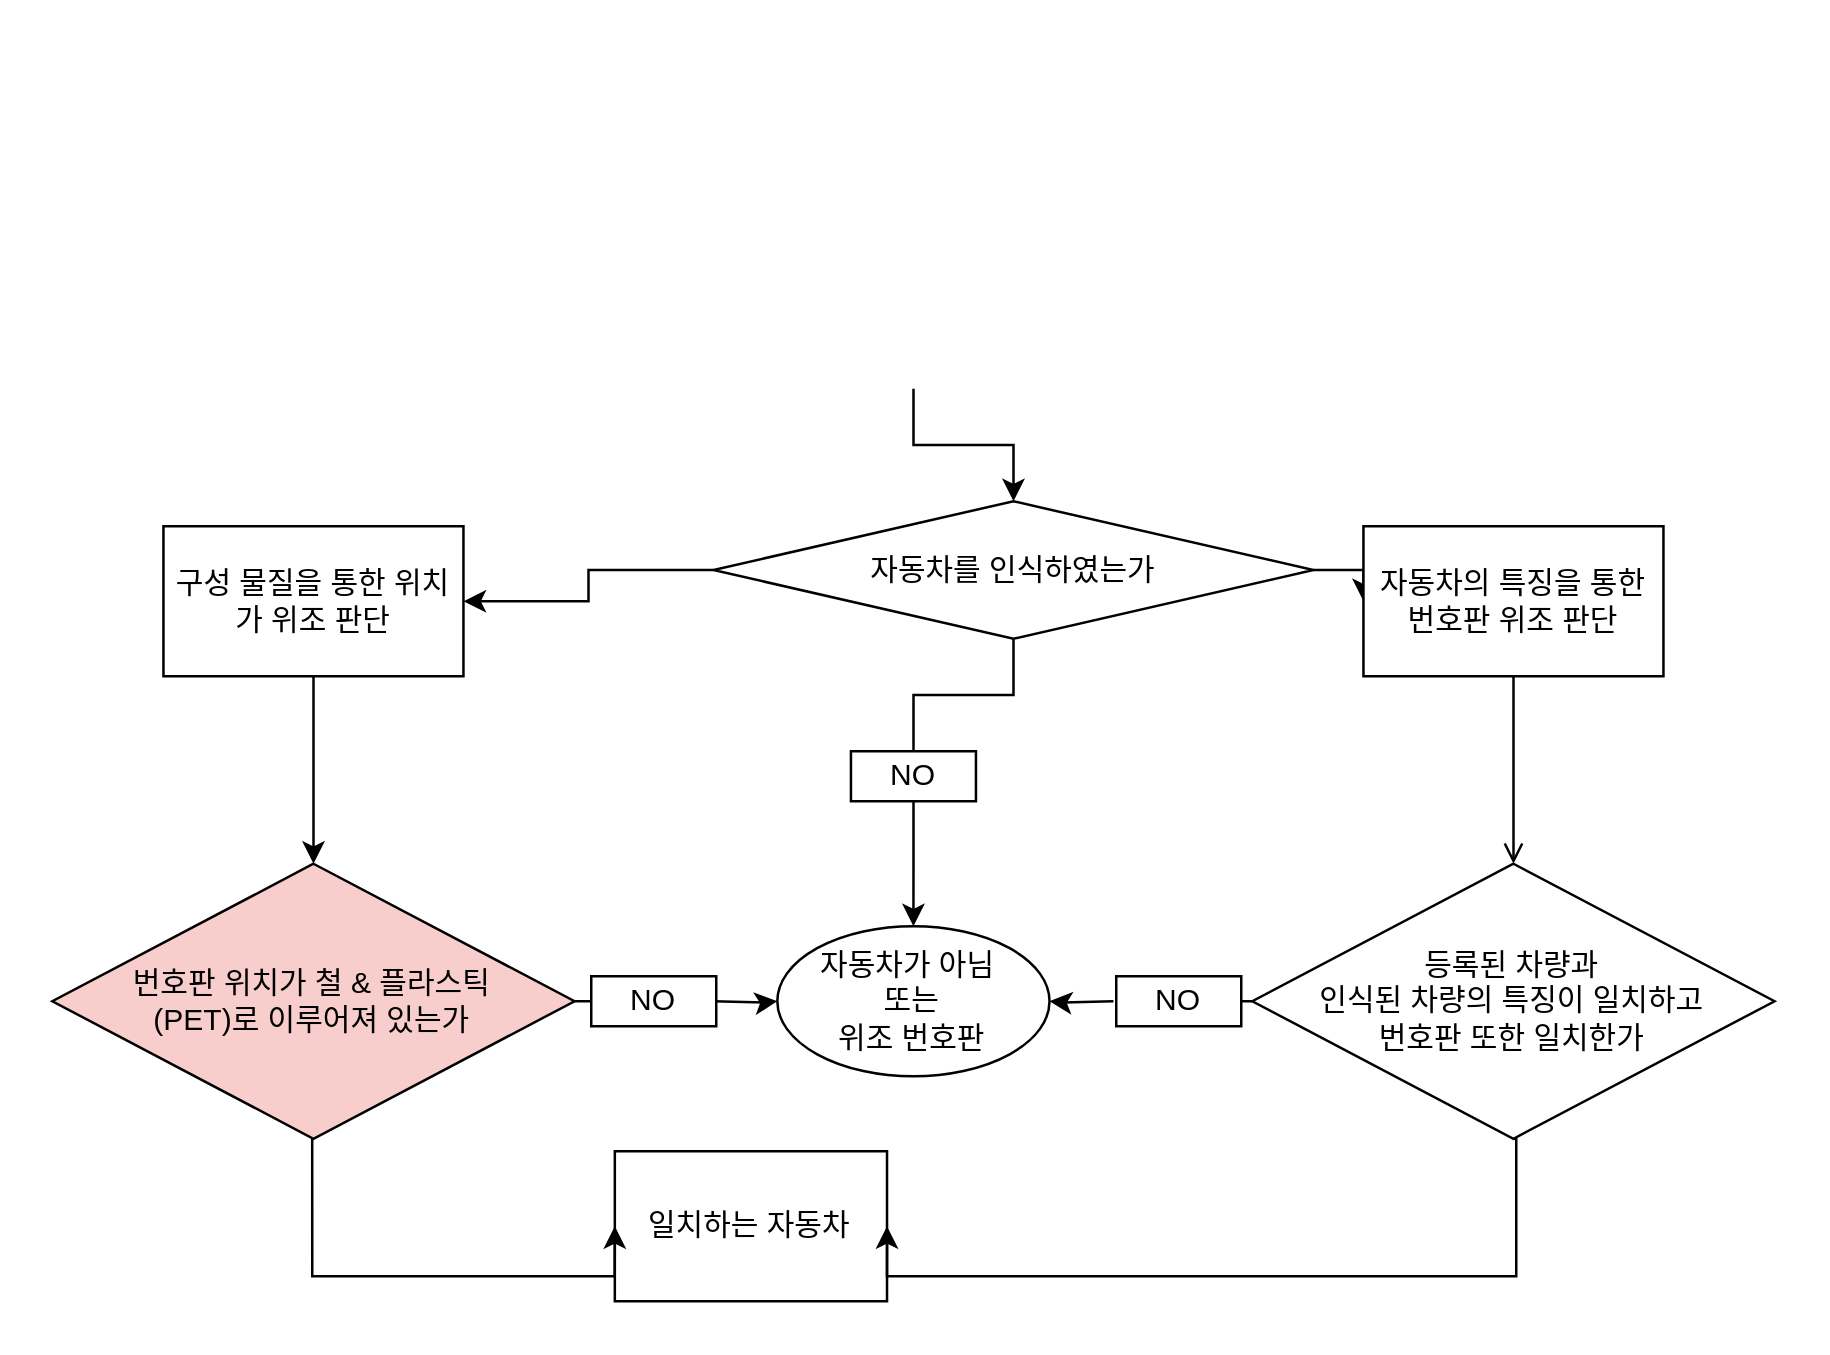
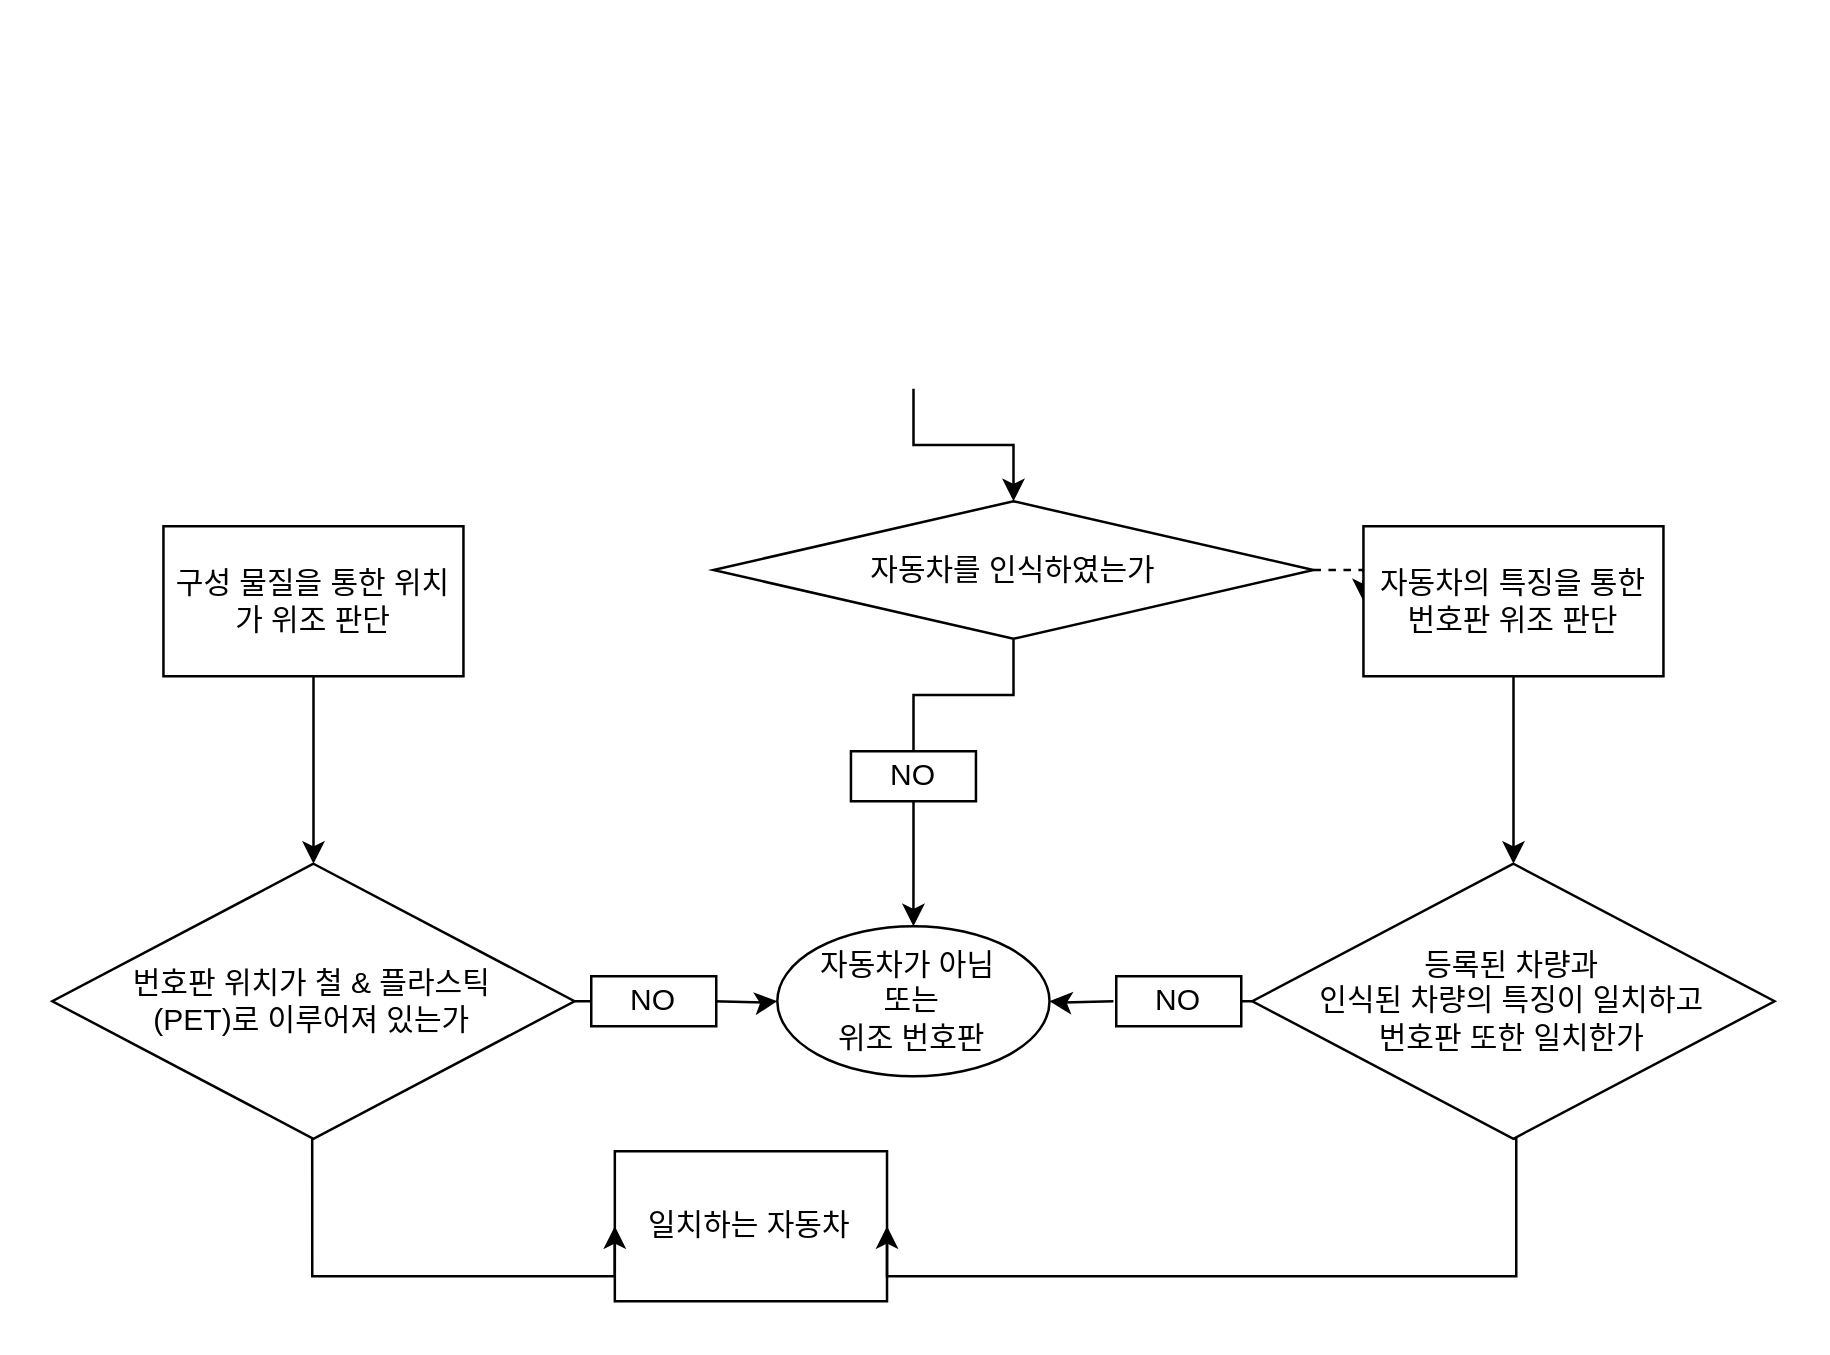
- <mxCell id="5" value="" style="edgeStyle=orthogonalEdgeStyle;rounded=0;orthogonalLoop=1;jettySize=auto;html=1;" edge="1" parent="1" source="7" target="11"><mxGeometry relative="1" as="geometry" /></mxCell>
+ <mxCell id="5" value="" style="edgeStyle=orthogonalEdgeStyle;rounded=0;orthogonalLoop=1;jettySize=auto;html=1;dashed=1;" edge="1" parent="1" source="7" target="11"><mxGeometry relative="1" as="geometry" /></mxCell>
- <mxCell id="4" value="" style="edgeStyle=orthogonalEdgeStyle;rounded=0;orthogonalLoop=1;jettySize=auto;html=1;" edge="1" parent="1" source="7" target="9"><mxGeometry relative="1" as="geometry" /></mxCell>
- <mxCell id="10" value="" style="edgeStyle=orthogonalEdgeStyle;rounded=0;orthogonalLoop=1;jettySize=auto;html=1;endArrow=open;" edge="1" parent="1" source="11" target="20"><mxGeometry relative="1" as="geometry" /></mxCell>
+ <mxCell id="10" value="" style="edgeStyle=orthogonalEdgeStyle;rounded=0;orthogonalLoop=1;jettySize=auto;html=1;" edge="1" parent="1" source="11" target="20"><mxGeometry relative="1" as="geometry" /></mxCell>
- <mxCell id="16" value="번호판 위치가 철 &amp;amp; 플라스틱&lt;br&gt;(PET)로 이루어져 있는가" style="rhombus;whiteSpace=wrap;html=1;fillColor=#f8cecc;" vertex="1" parent="1"><mxGeometry x="20.44" y="345" width="208.88" height="110" as="geometry" /></mxCell>
+ <mxCell id="16" value="번호판 위치가 철 &amp;amp; 플라스틱&lt;br&gt;(PET)로 이루어져 있는가" style="rhombus;whiteSpace=wrap;html=1;" vertex="1" parent="1"><mxGeometry x="20.44" y="345" width="208.88" height="110" as="geometry" /></mxCell>
